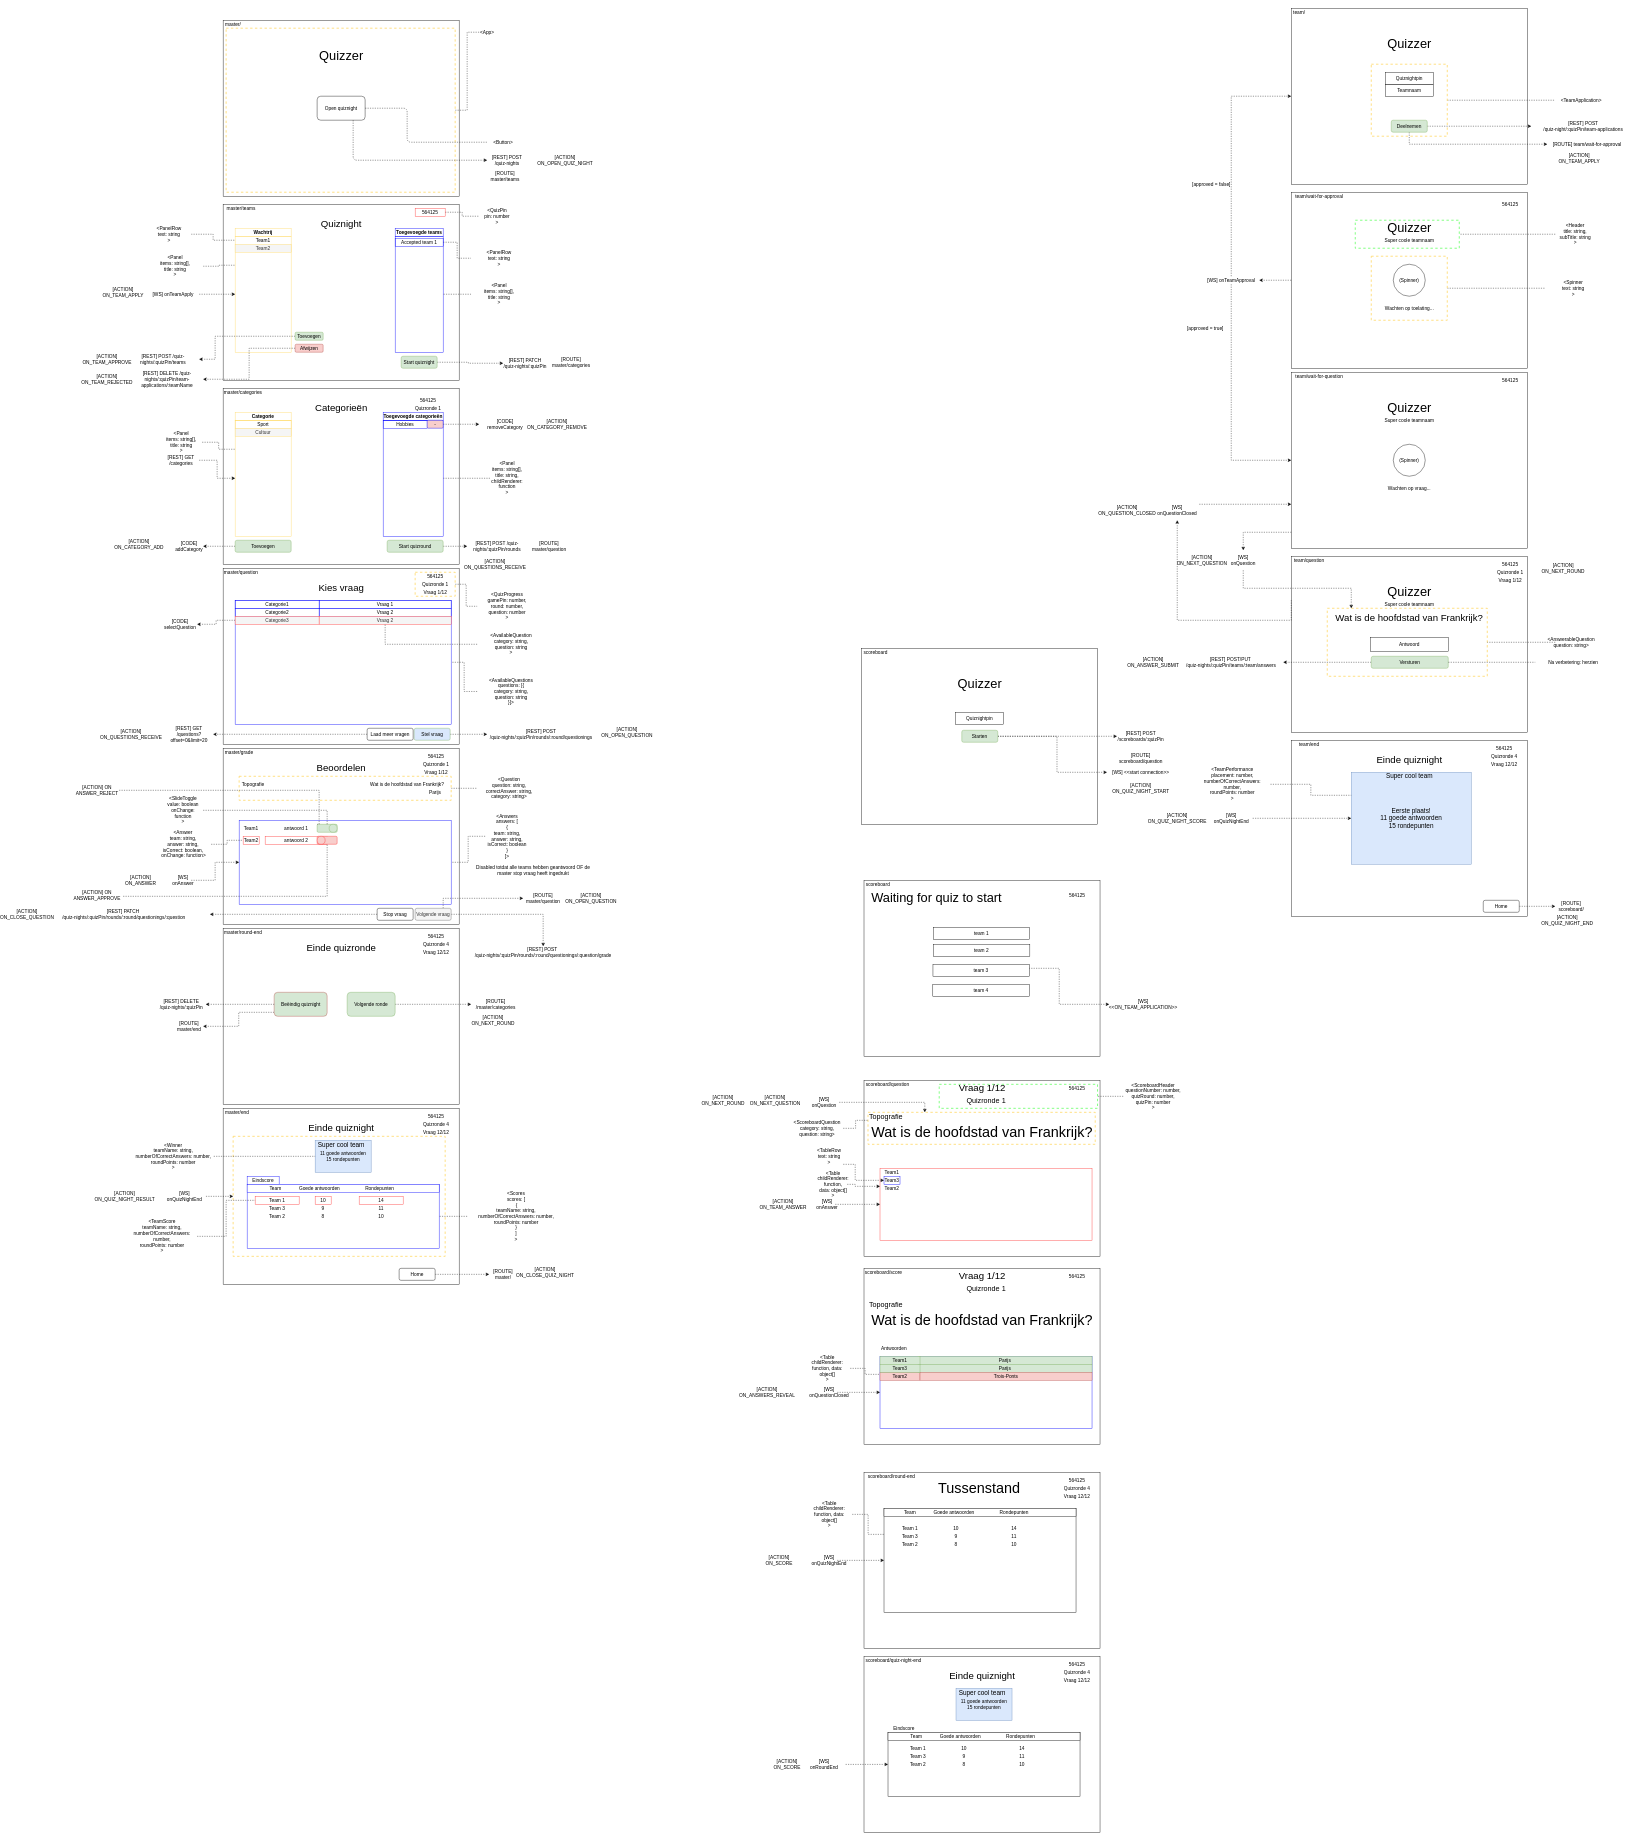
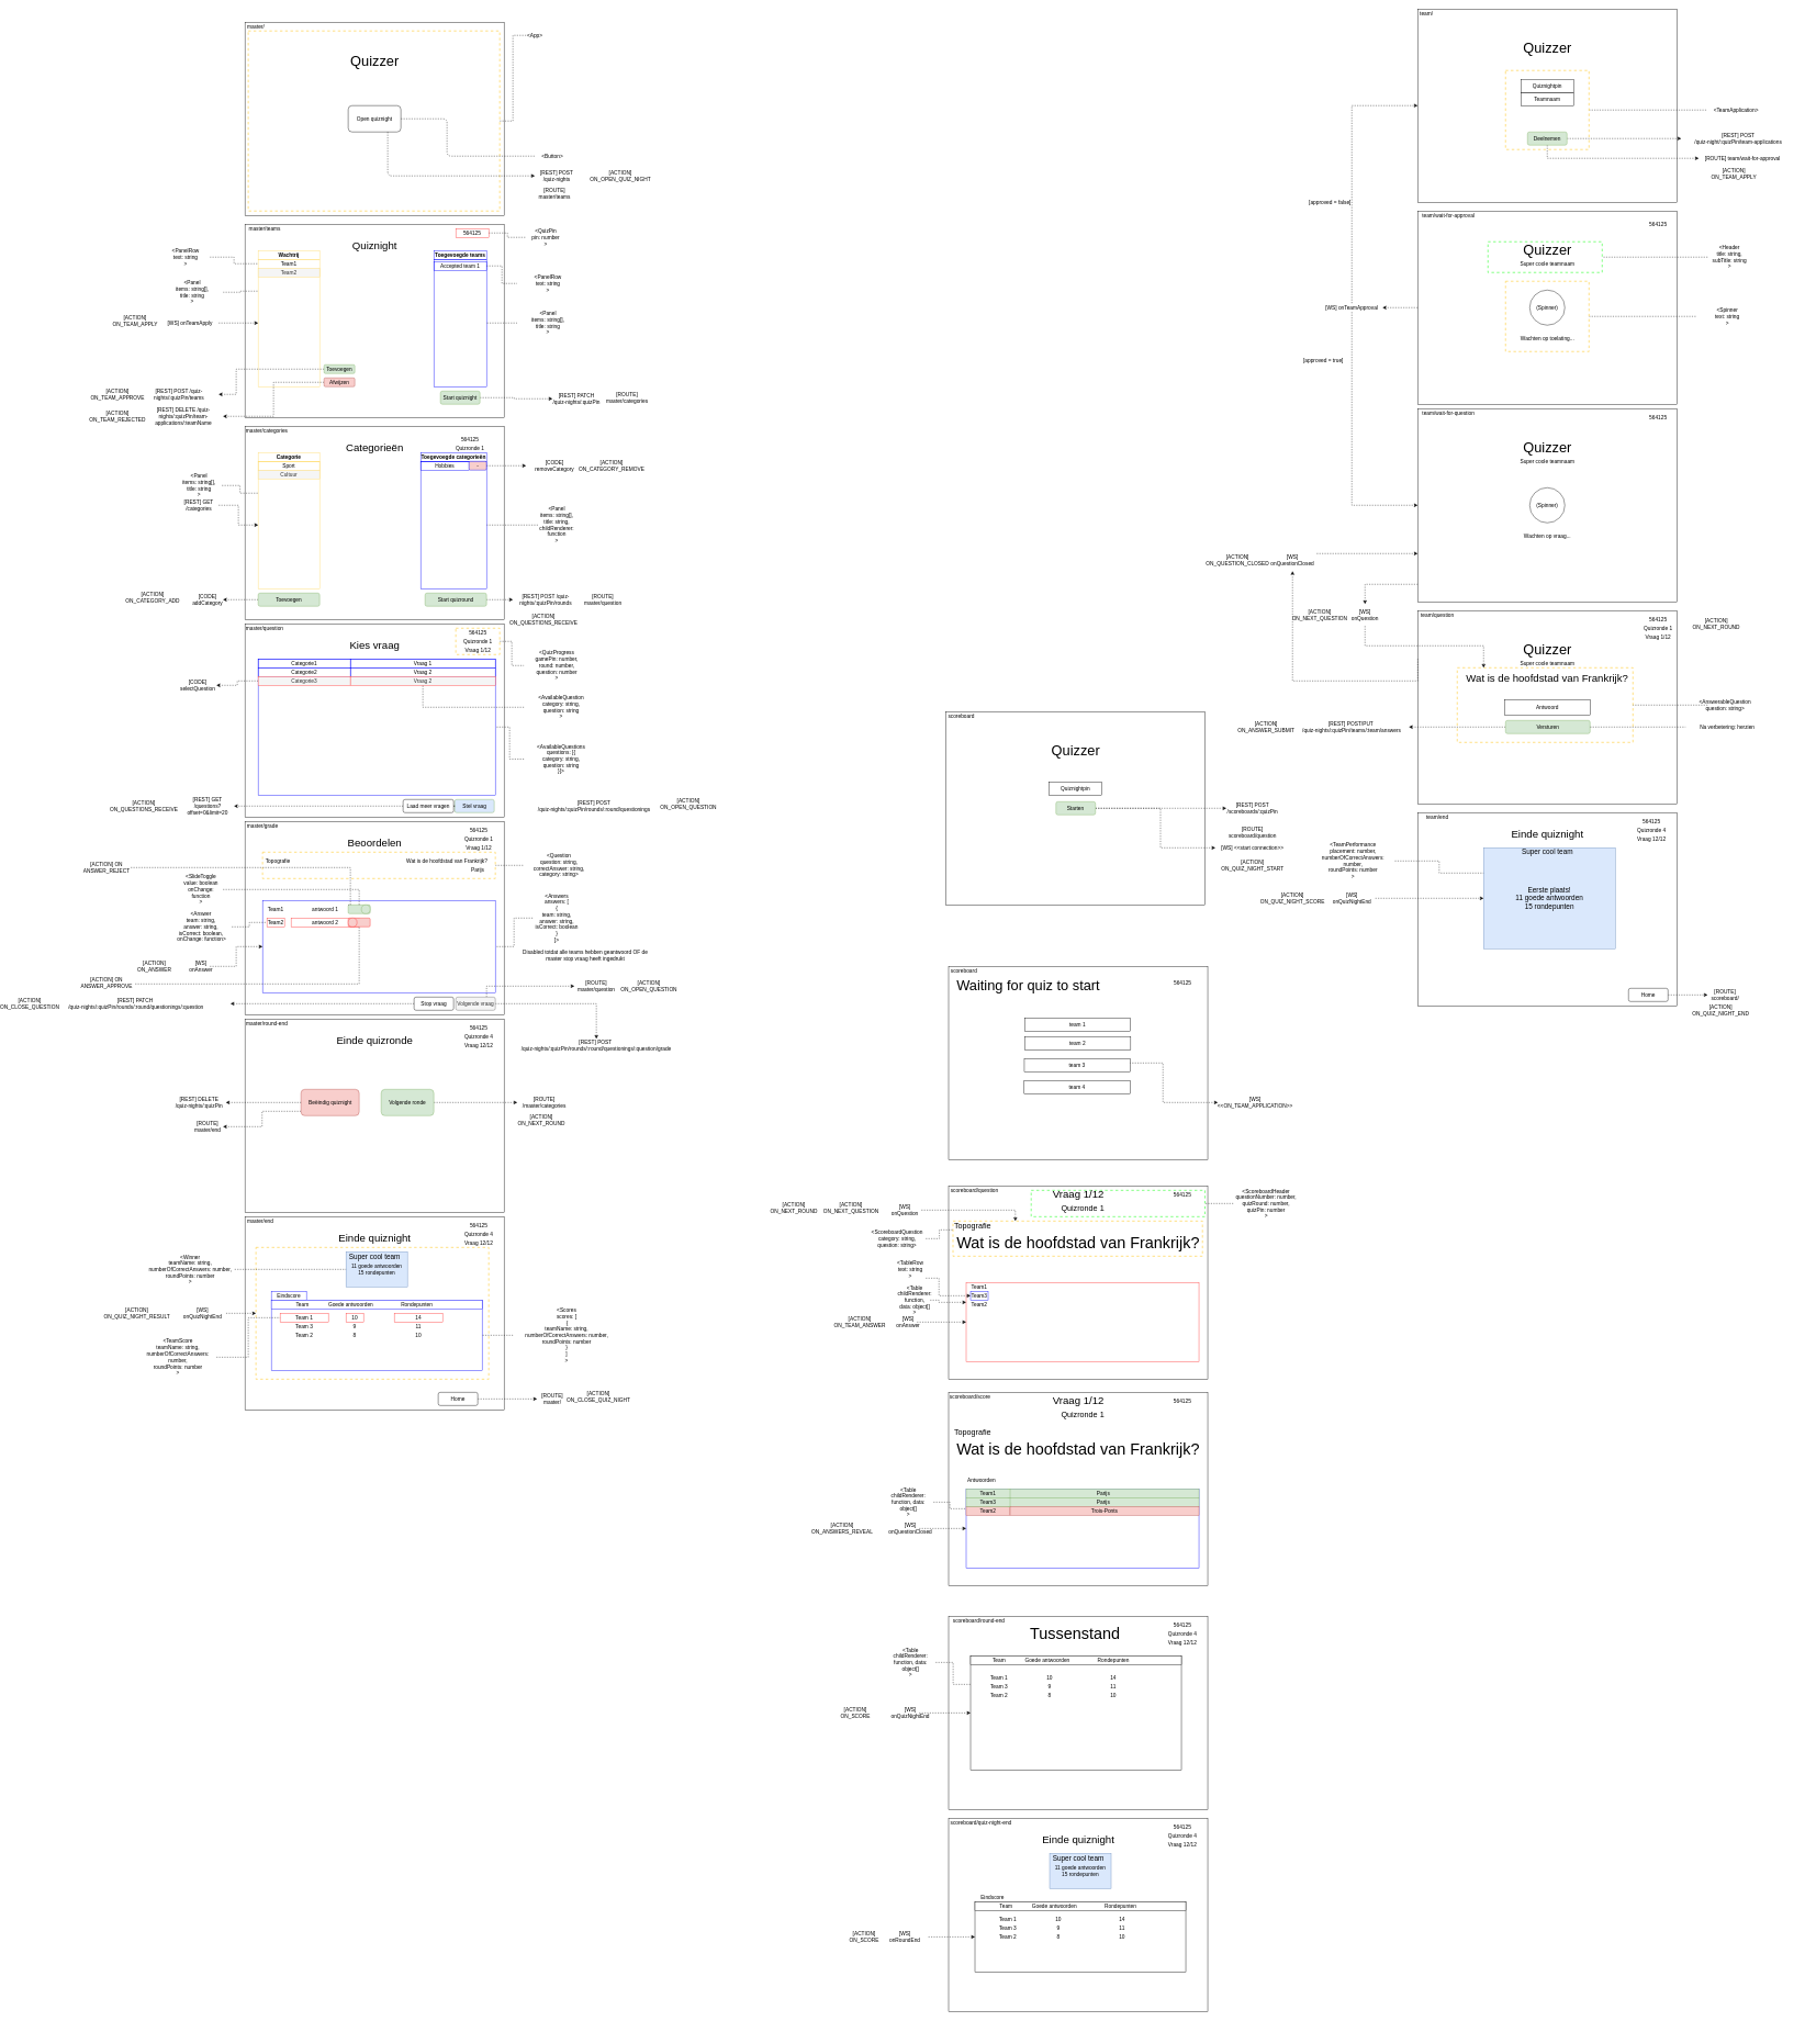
- <mxCell id="75" style="edgeStyle=orthogonalEdgeStyle;rounded=0;orthogonalLoop=1;jettySize=auto;html=1;entryX=0;entryY=0.5;entryDx=0;entryDy=0;dashed=1;endArrow=classic;endFill=1;" parent="1" source="76" target="286" edge="1"><mxGeometry relative="1" as="geometry" /></mxCell>
+ <mxCell id="75" style="edgeStyle=orthogonalEdgeStyle;rounded=0;orthogonalLoop=1;jettySize=auto;html=1;dashed=1;endArrow=classic;endFill=1;" parent="1" source="76" target="281" edge="1"><mxGeometry relative="1" as="geometry" /></mxCell>
- <mxCell id="103" value="Beëindig quiznight" style="rounded=1;whiteSpace=wrap;html=1;fillColor=#d5e8d4;strokeColor=#b85450;" parent="1" vertex="1"><mxGeometry x="657.5" y="2480" width="132.5" height="60" as="geometry" /></mxCell>
+ <mxCell id="103" value="Beëindig quiznight" style="rounded=1;whiteSpace=wrap;html=1;fillColor=#f8cecc;strokeColor=#b85450;" parent="1" vertex="1"><mxGeometry x="657.5" y="2480" width="132.5" height="60" as="geometry" /></mxCell>
